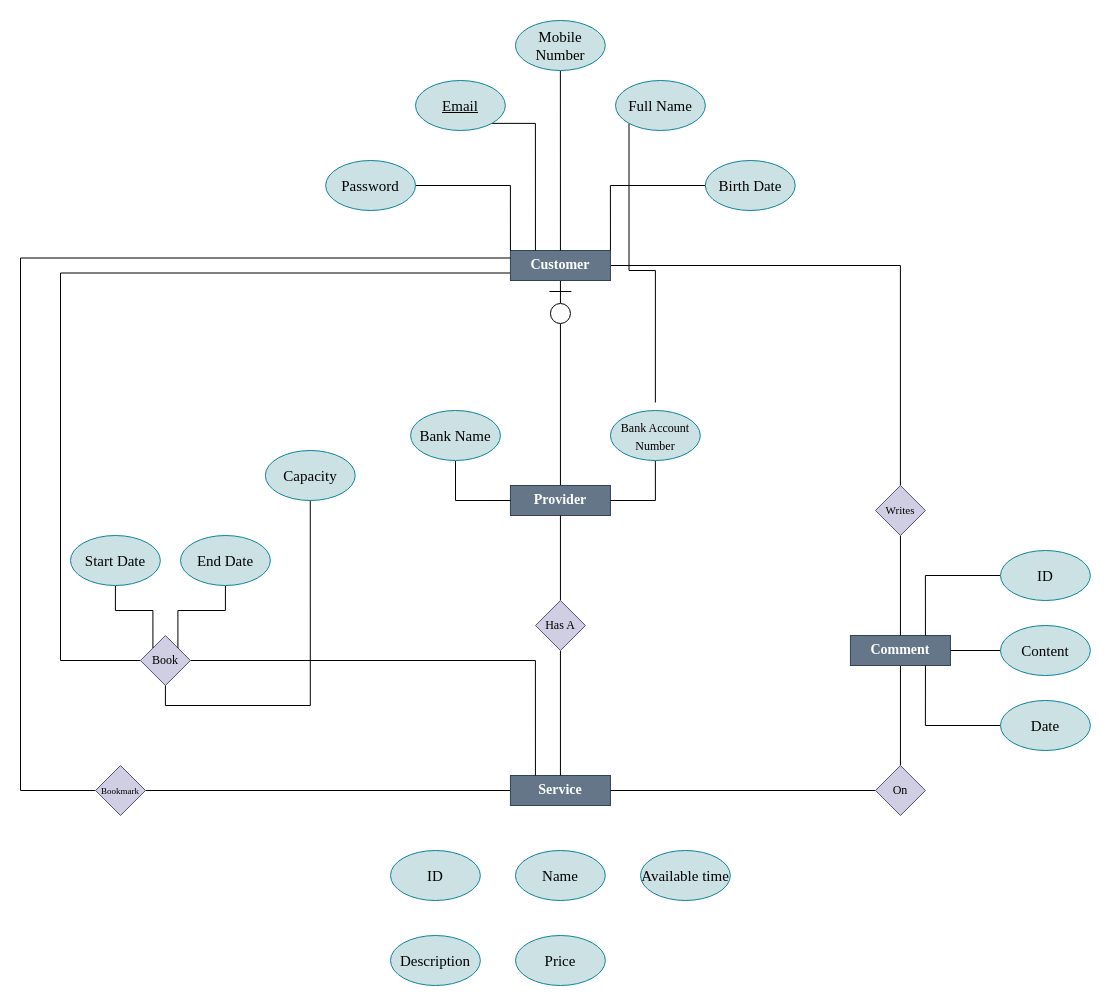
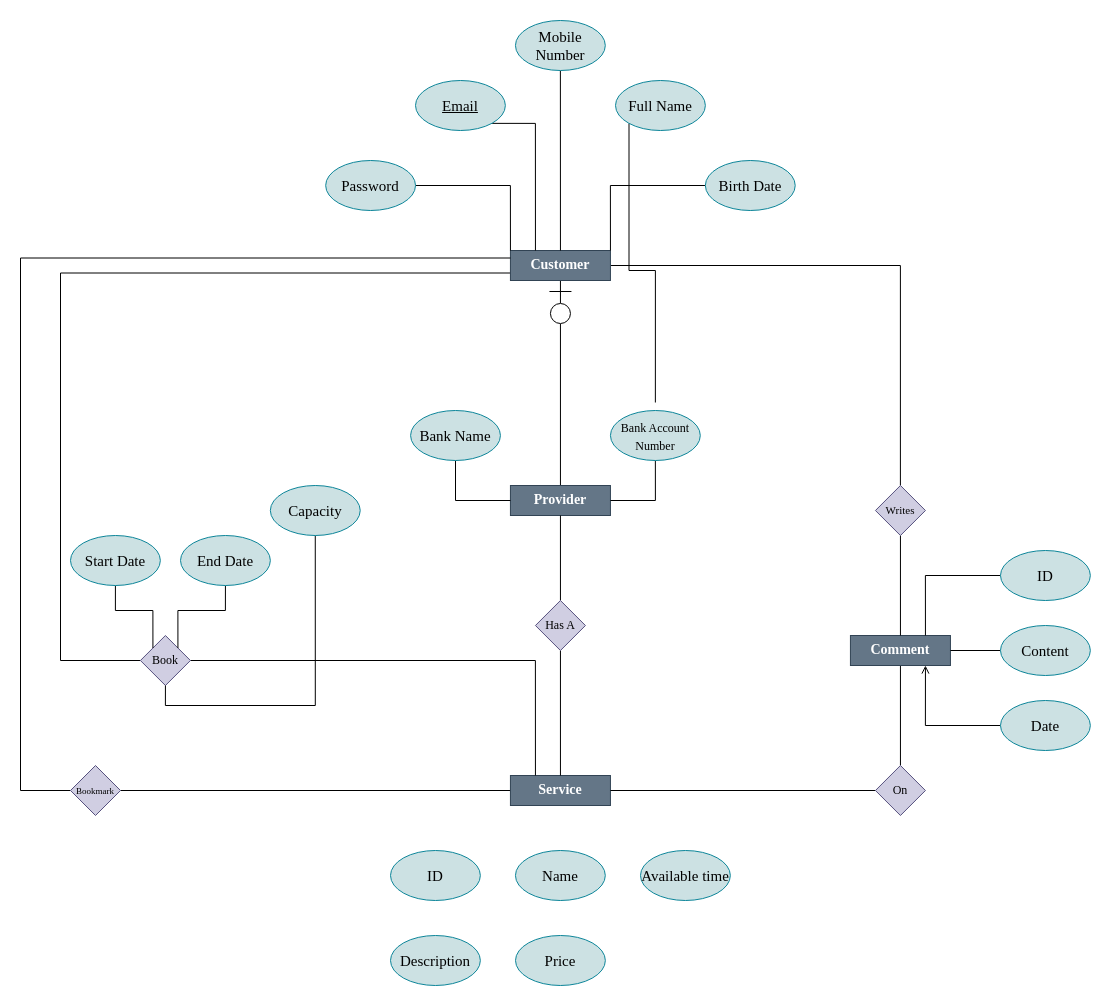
- <mxCell id="51" value="&lt;font style=&quot;font-size: 15px&quot;&gt;Capacity&lt;/font&gt;" style="ellipse;whiteSpace=wrap;html=1;fontFamily=Georgia;fontSize=15;strokeWidth=1;fillColor=#CCE1E3;strokeColor=#0c8599;gradientColor=none;fontStyle=0" vertex="1" parent="1"><mxGeometry x="264.85" y="450" width="89.85" height="50" as="geometry" /></mxCell>
+ <mxCell id="51" value="&lt;font style=&quot;font-size: 15px&quot;&gt;Capacity&lt;/font&gt;" style="ellipse;whiteSpace=wrap;html=1;fontFamily=Georgia;fontSize=15;strokeWidth=1;fillColor=#CCE1E3;strokeColor=#0c8599;gradientColor=none;fontStyle=0" vertex="1" parent="1"><mxGeometry x="269.85" y="485" width="89.85" height="50" as="geometry" /></mxCell>
- <mxCell id="40" style="edgeStyle=orthogonalEdgeStyle;rounded=0;orthogonalLoop=1;jettySize=auto;html=1;exitX=0;exitY=0.5;exitDx=0;exitDy=0;entryX=0.75;entryY=1;entryDx=0;entryDy=0;fontFamily=Georgia;fontSize=12;startArrow=none;startFill=0;endArrow=none;endFill=0;startSize=20;sourcePerimeterSpacing=7;targetPerimeterSpacing=8;strokeColor=default;strokeWidth=1;" edge="1" parent="1" source="41" target="3"><mxGeometry relative="1" as="geometry" /></mxCell>
+ <mxCell id="40" style="edgeStyle=orthogonalEdgeStyle;rounded=0;orthogonalLoop=1;jettySize=auto;html=1;exitX=0;exitY=0.5;exitDx=0;exitDy=0;entryX=0.75;entryY=1;entryDx=0;entryDy=0;fontFamily=Georgia;fontSize=12;startArrow=none;startFill=0;endArrow=open;endFill=0;startSize=20;sourcePerimeterSpacing=7;targetPerimeterSpacing=8;strokeColor=default;strokeWidth=1;" edge="1" parent="1" source="41" target="3"><mxGeometry relative="1" as="geometry" /></mxCell>
- <mxCell id="12" value="&lt;font style=&quot;font-size: 9px&quot;&gt;Bookmark&lt;/font&gt;" style="rhombus;whiteSpace=wrap;html=1;fillColor=#d0cee2;strokeColor=#56517e;fontStyle=0;fontFamily=Georgia;" vertex="1" parent="1"><mxGeometry x="95" y="765" width="50" height="50" as="geometry" /></mxCell>
+ <mxCell id="12" value="&lt;font style=&quot;font-size: 9px&quot;&gt;Bookmark&lt;/font&gt;" style="rhombus;whiteSpace=wrap;html=1;fillColor=#d0cee2;strokeColor=#56517e;fontStyle=0;fontFamily=Georgia;" vertex="1" parent="1"><mxGeometry x="70" y="765" width="50" height="50" as="geometry" /></mxCell>
